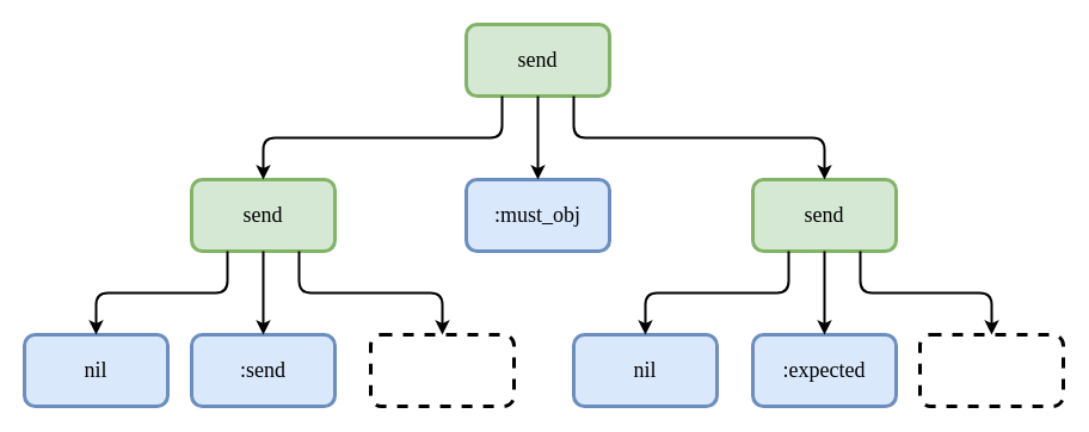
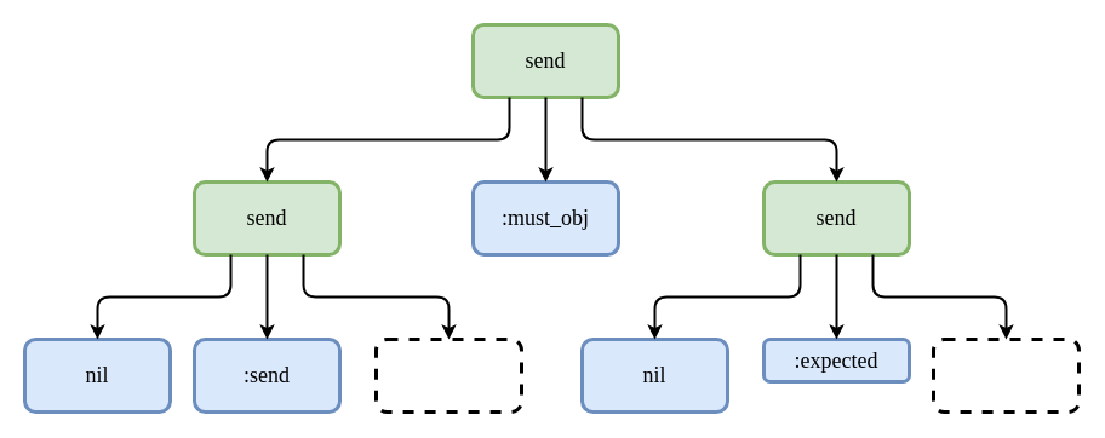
- <mxCell id="14" value=":expected" style="rounded=1;whiteSpace=wrap;html=1;fontSize=18;fillColor=#dae8fc;strokeColor=#6c8ebf;strokeWidth=3;fontFamily=Verdana;" parent="1" vertex="1"><mxGeometry x="630" y="280" width="120" height="60" as="geometry" /></mxCell>
+ <mxCell id="14" value=":expected" style="rounded=1;whiteSpace=wrap;html=1;fontSize=18;fillColor=#dae8fc;strokeColor=#6c8ebf;strokeWidth=3;fontFamily=Verdana;" parent="1" vertex="1"><mxGeometry x="630" y="280" width="120" height="35" as="geometry" /></mxCell>
